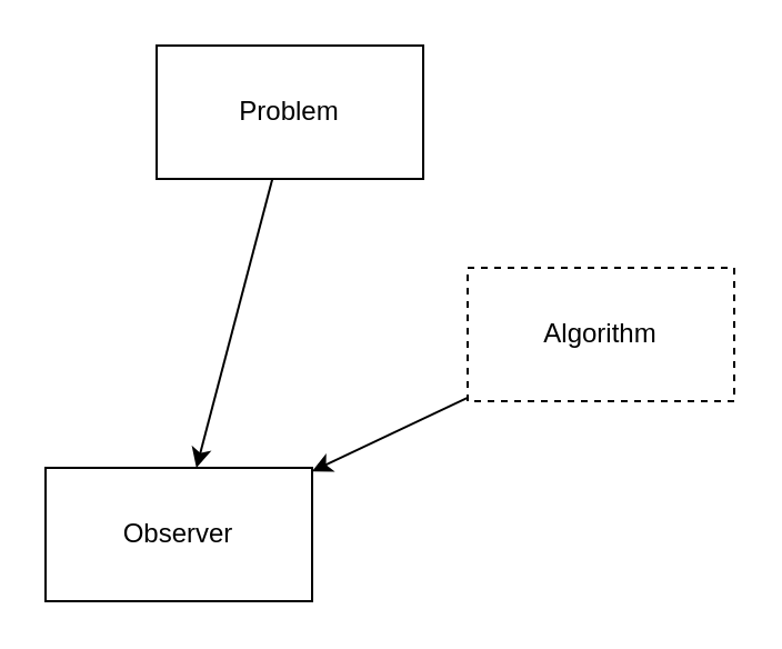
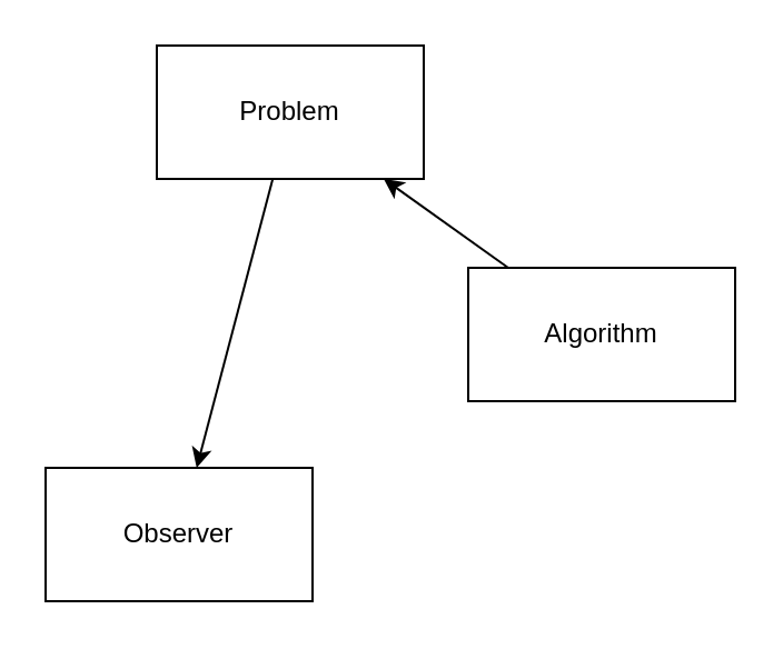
- <mxCell id="6" value="Algorithm" style="rounded=0;whiteSpace=wrap;html=1;dashed=1;" vertex="1" parent="1"><mxGeometry x="210" y="120" width="120" height="60" as="geometry" /></mxCell>
+ <mxCell id="6" value="Algorithm" style="rounded=0;whiteSpace=wrap;html=1;" vertex="1" parent="1"><mxGeometry x="210" y="120" width="120" height="60" as="geometry" /></mxCell>
- <mxCell id="5" style="edgeStyle=none;html=1;" edge="1" parent="1" source="6" target="2"><mxGeometry relative="1" as="geometry" /></mxCell>
+ <mxCell id="5" style="edgeStyle=none;html=1;" edge="1" parent="1" source="6" target="4"><mxGeometry relative="1" as="geometry" /></mxCell>
